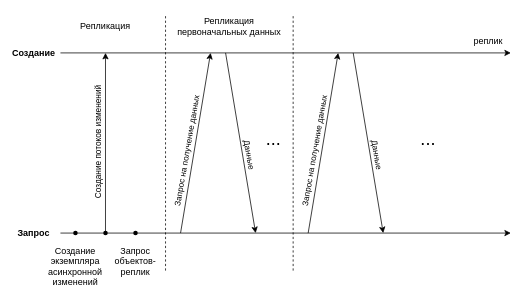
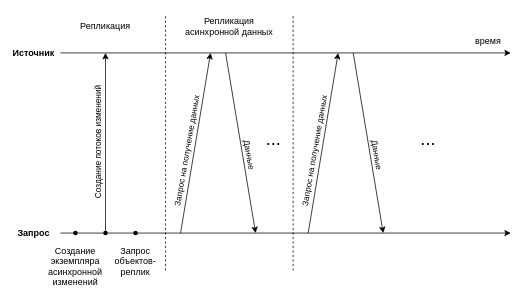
- <mxCell id="10" value="Репликация&lt;br&gt;первоначальных данных" style="text;html=1;strokeColor=none;fillColor=none;align=center;verticalAlign=middle;whiteSpace=wrap;rounded=0;" vertex="1" parent="1"><mxGeometry x="230" y="20" width="150" height="30" as="geometry" /></mxCell>
+ <mxCell id="10" value="Репликация&lt;br&gt;асинхронной данных" style="text;html=1;strokeColor=none;fillColor=none;align=center;verticalAlign=middle;whiteSpace=wrap;rounded=0;" vertex="1" parent="1"><mxGeometry x="230" y="20" width="150" height="30" as="geometry" /></mxCell>
- <mxCell id="6" value="реплик" style="text;html=1;strokeColor=none;fillColor=none;align=center;verticalAlign=middle;whiteSpace=wrap;rounded=0;" vertex="1" parent="1"><mxGeometry x="620" y="40" width="60" height="30" as="geometry" /></mxCell>
+ <mxCell id="6" value="время" style="text;html=1;strokeColor=none;fillColor=none;align=center;verticalAlign=middle;whiteSpace=wrap;rounded=0;" vertex="1" parent="1"><mxGeometry x="620" y="40" width="60" height="30" as="geometry" /></mxCell>
- <mxCell id="3" value="Создание" style="text;html=1;strokeColor=none;fillColor=none;align=center;verticalAlign=middle;whiteSpace=wrap;rounded=0;fontStyle=1" vertex="1" parent="1"><mxGeometry x="20" y="50" width="49" height="40" as="geometry" /></mxCell>
+ <mxCell id="3" value="Источник" style="text;html=1;strokeColor=none;fillColor=none;align=center;verticalAlign=middle;whiteSpace=wrap;rounded=0;fontStyle=1" vertex="1" parent="1"><mxGeometry x="20" y="50" width="49" height="40" as="geometry" /></mxCell>
